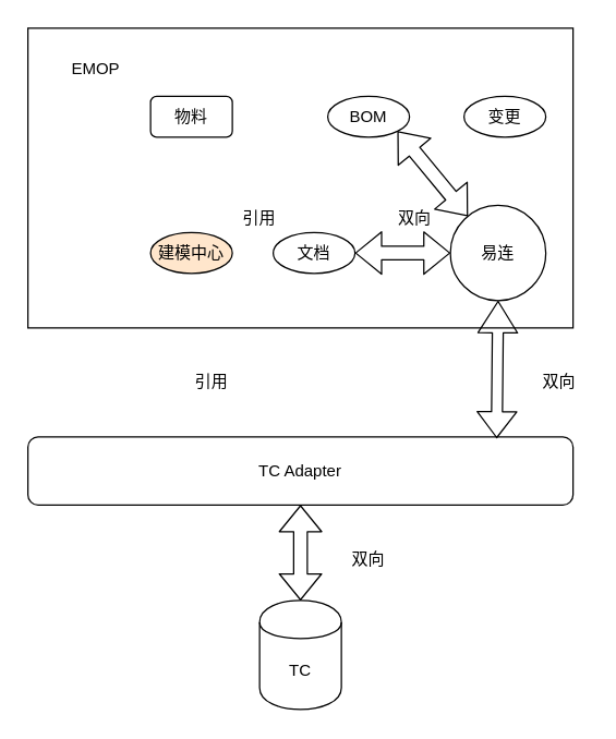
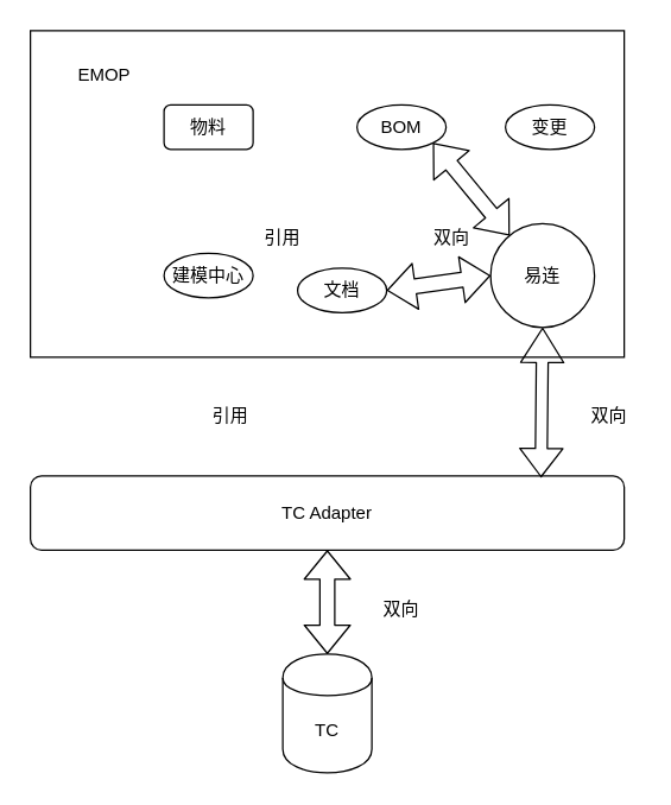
- <mxCell id="9" value="建模中心" style="ellipse;whiteSpace=wrap;html=1;fillColor=#ffe6cc;" parent="1" vertex="1"><mxGeometry x="110" y="170" width="60" height="30" as="geometry" /></mxCell>
+ <mxCell id="9" value="建模中心" style="ellipse;whiteSpace=wrap;html=1;" parent="1" vertex="1"><mxGeometry x="110" y="170" width="60" height="30" as="geometry" /></mxCell>
- <mxCell id="6" value="文档" style="ellipse;whiteSpace=wrap;html=1;" parent="1" vertex="1"><mxGeometry x="200" y="170" width="60" height="30" as="geometry" /></mxCell>
+ <mxCell id="6" value="文档" style="ellipse;whiteSpace=wrap;html=1;" parent="1" vertex="1"><mxGeometry x="200" y="180" width="60" height="30" as="geometry" /></mxCell>
